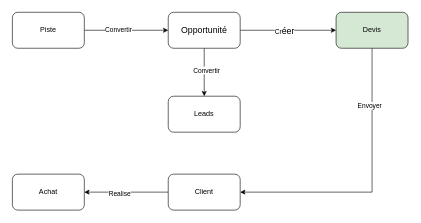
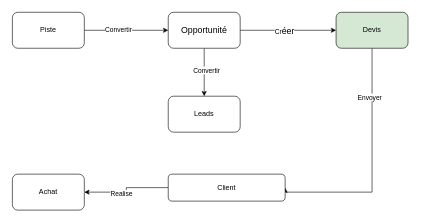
- <mxCell id="16" value="Client" style="rounded=1;whiteSpace=wrap;html=1;" parent="1" vertex="1"><mxGeometry x="280" y="290" width="120" height="60" as="geometry" /></mxCell>
+ <mxCell id="16" value="Client" style="rounded=1;whiteSpace=wrap;html=1;" parent="1" vertex="1"><mxGeometry x="280" y="290" width="195" height="45" as="geometry" /></mxCell>
